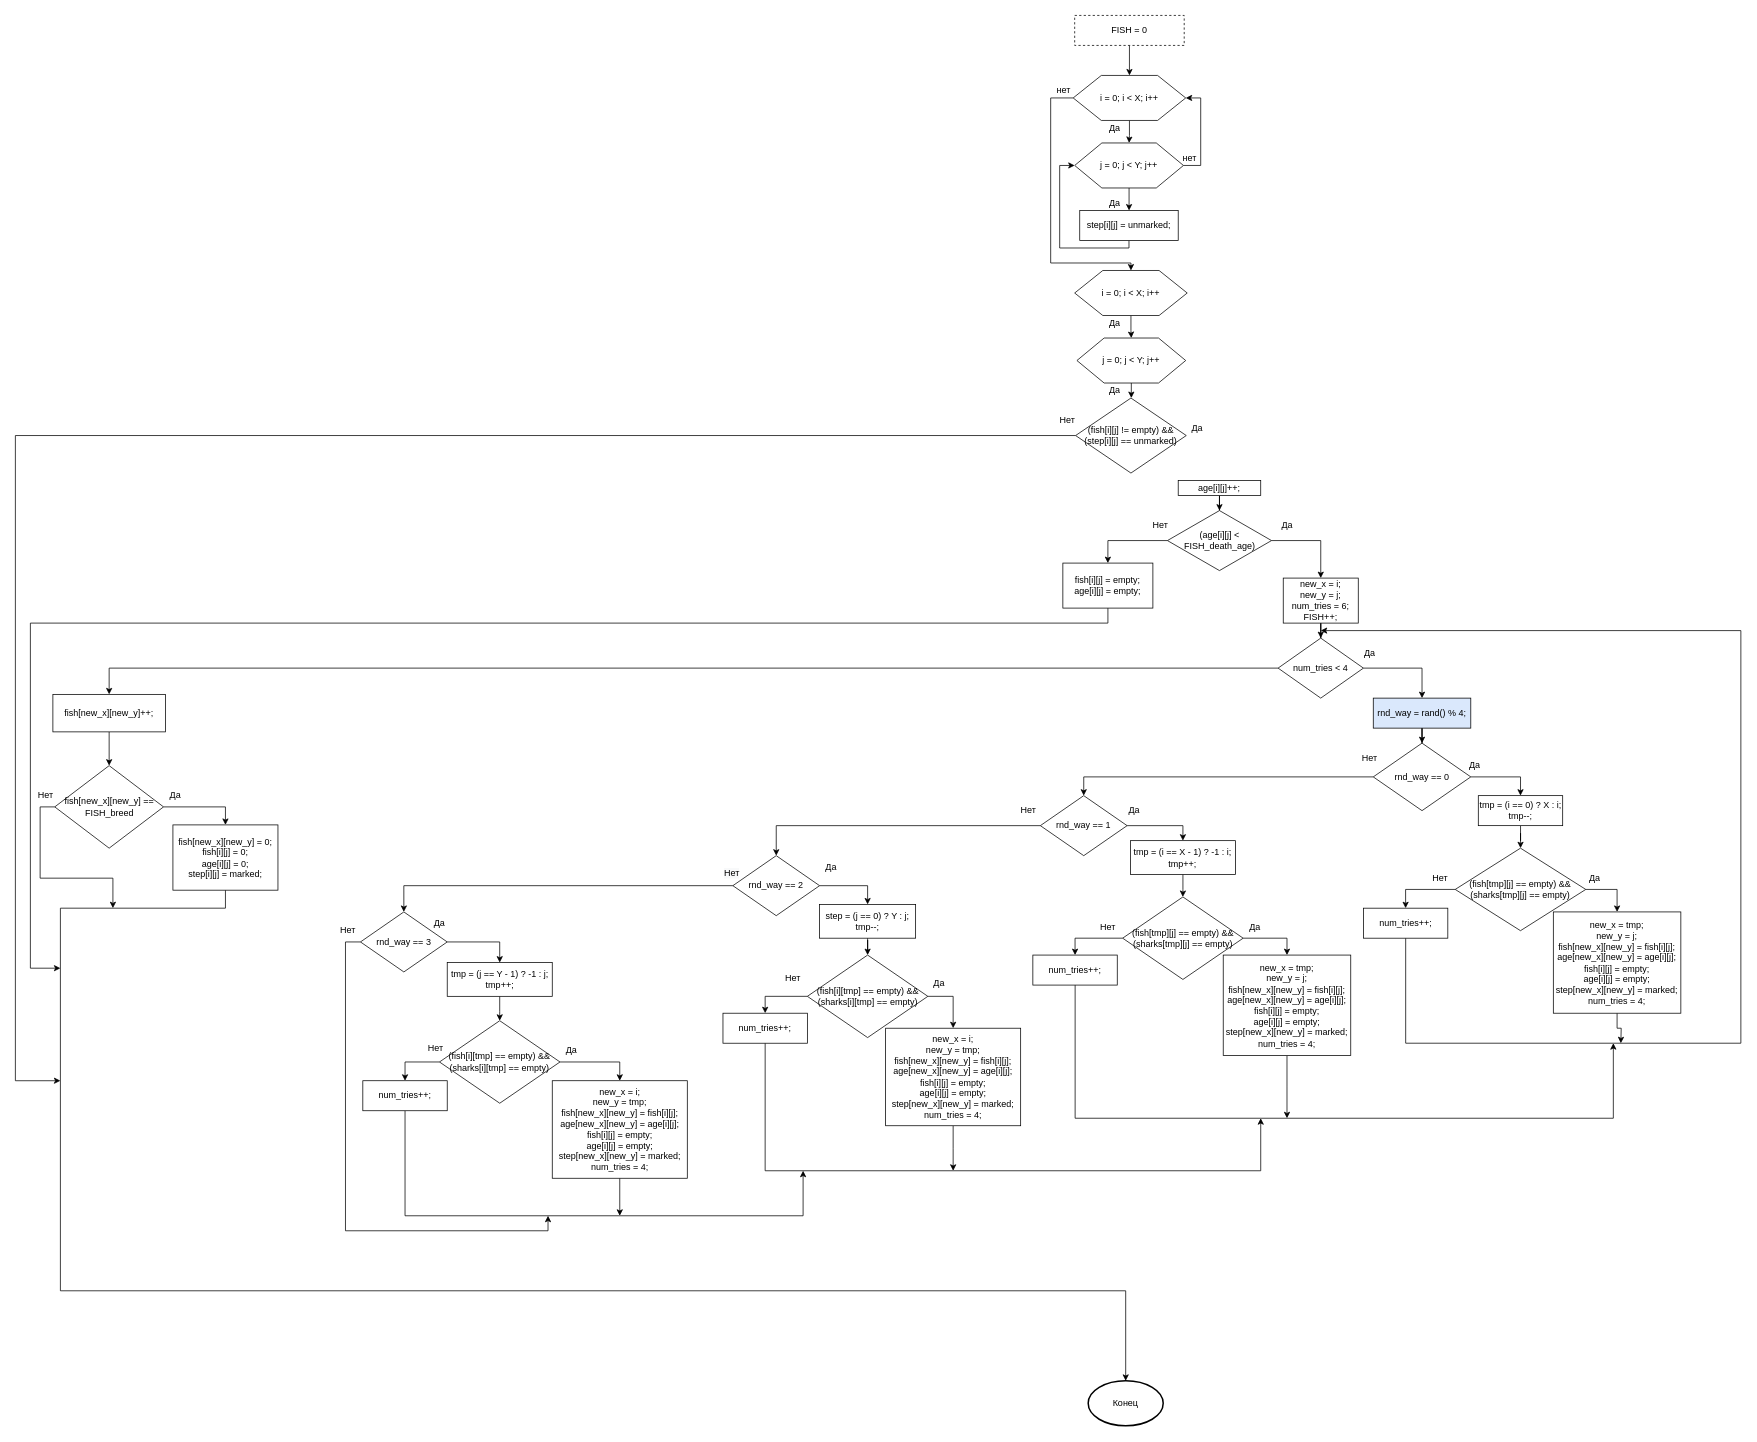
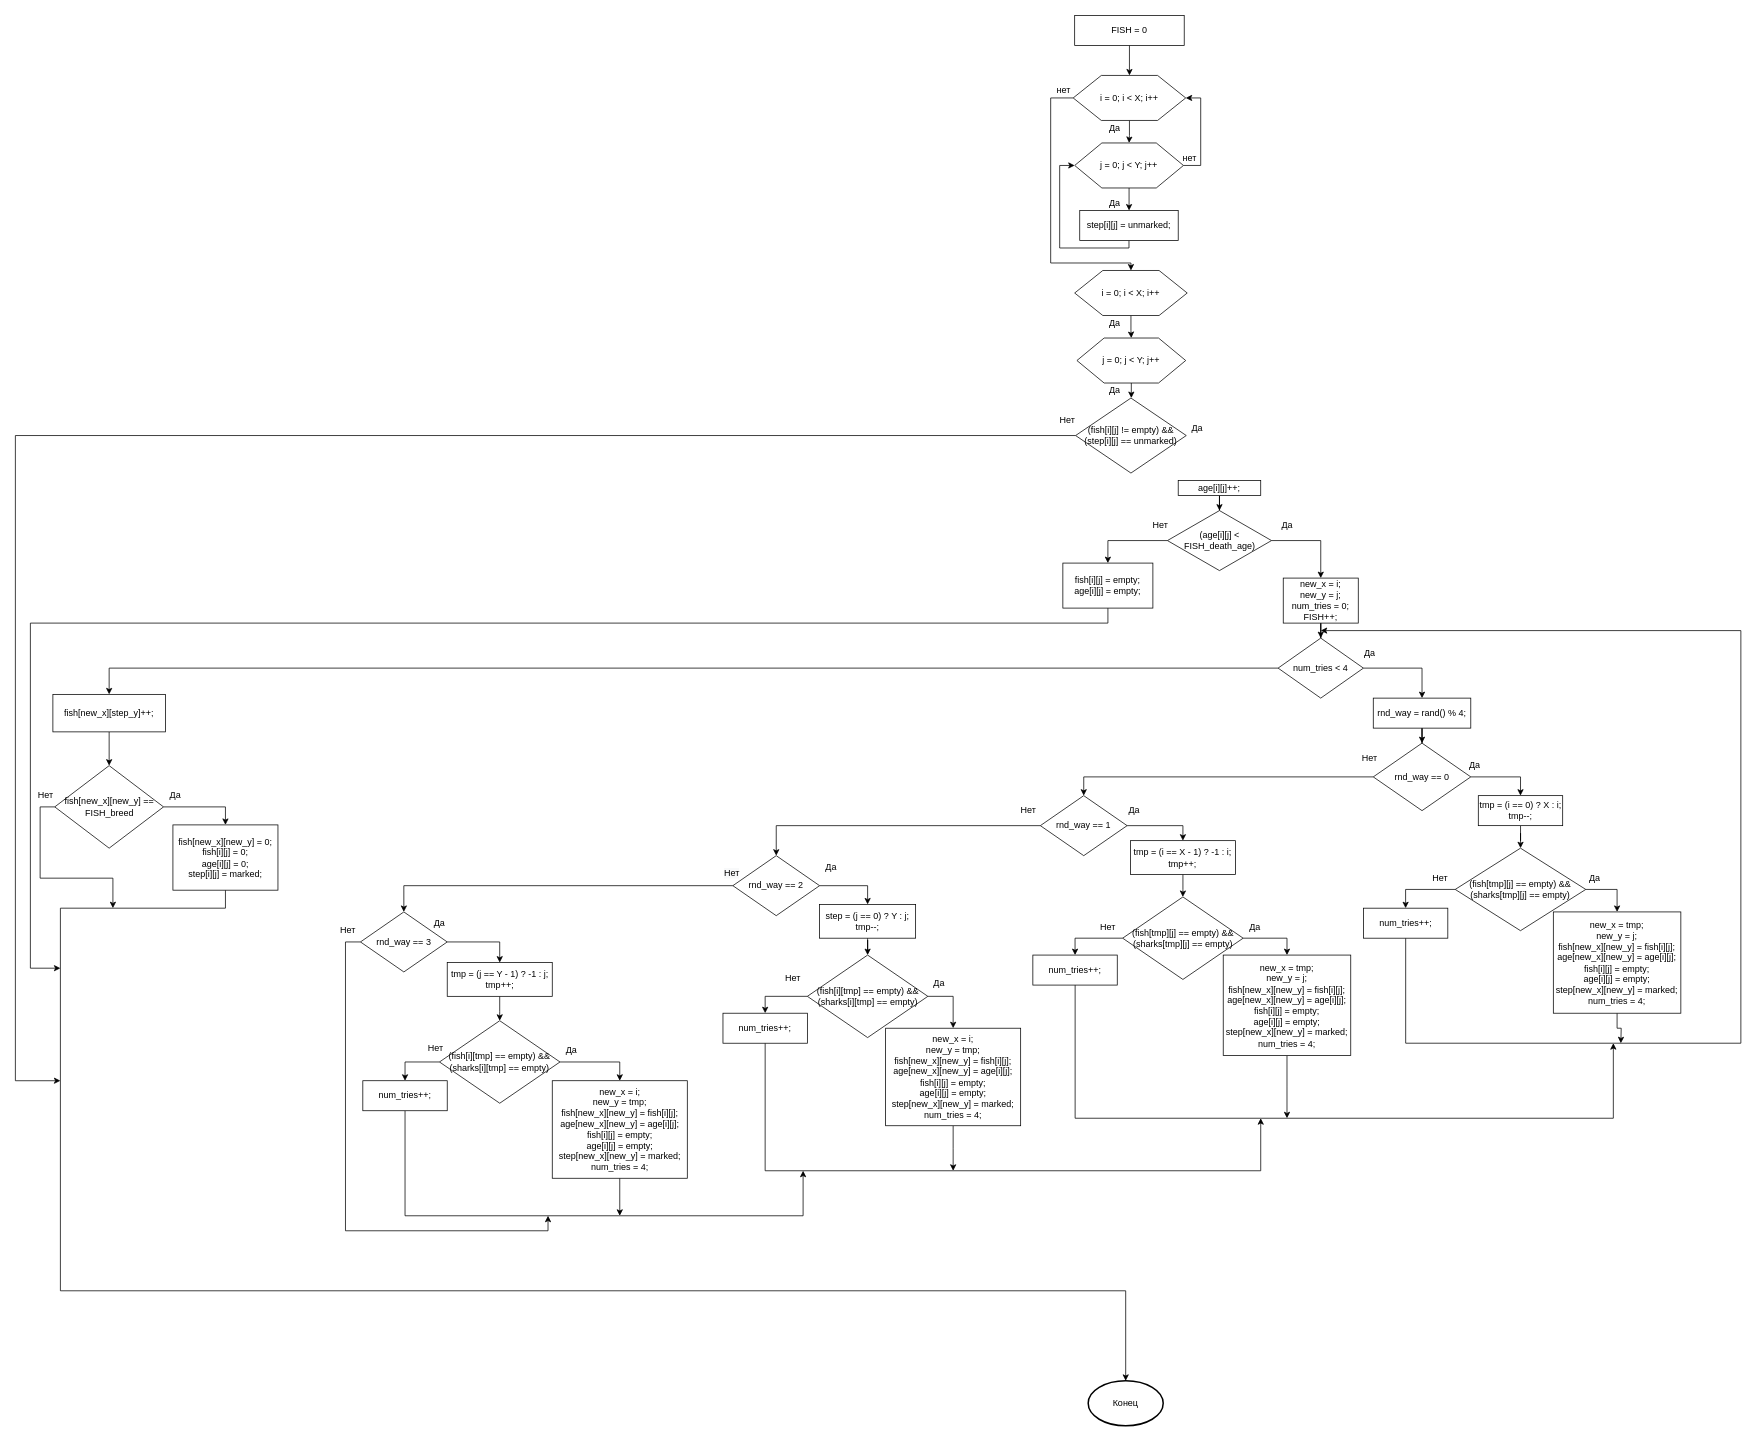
- <mxCell id="13" value="FISH = 0" style="rounded=0;whiteSpace=wrap;html=1;dashed=1;" vertex="1" parent="1"><mxGeometry x="1432" y="20" width="146" height="40" as="geometry" /></mxCell>
+ <mxCell id="13" value="FISH = 0" style="rounded=0;whiteSpace=wrap;html=1;" vertex="1" parent="1"><mxGeometry x="1432" y="20" width="146" height="40" as="geometry" /></mxCell>
- <mxCell id="35" value="&lt;div&gt;new_x = i;&lt;/div&gt;&lt;div&gt;new_y = j;&lt;/div&gt;&lt;div&gt;num_tries = 6;&lt;/div&gt;&lt;div&gt;FISH++;&lt;/div&gt;" style="rounded=0;whiteSpace=wrap;html=1;" vertex="1" parent="1"><mxGeometry x="1710" y="770" width="100" height="60" as="geometry" /></mxCell>
+ <mxCell id="35" value="&lt;div&gt;new_x = i;&lt;/div&gt;&lt;div&gt;new_y = j;&lt;/div&gt;&lt;div&gt;num_tries = 0;&lt;/div&gt;&lt;div&gt;FISH++;&lt;/div&gt;" style="rounded=0;whiteSpace=wrap;html=1;" vertex="1" parent="1"><mxGeometry x="1710" y="770" width="100" height="60" as="geometry" /></mxCell>
- <mxCell id="103" value="fish[new_x][new_y]++;" style="rounded=0;whiteSpace=wrap;html=1;" vertex="1" parent="1"><mxGeometry x="70" y="925" width="150" height="50" as="geometry" /></mxCell>
+ <mxCell id="103" value="fish[new_x][step_y]++;" style="rounded=0;whiteSpace=wrap;html=1;" vertex="1" parent="1"><mxGeometry x="70" y="925" width="150" height="50" as="geometry" /></mxCell>
- <mxCell id="37" value="rnd_way = rand() % 4;" style="rounded=0;whiteSpace=wrap;html=1;fillColor=#dae8fc;" vertex="1" parent="1"><mxGeometry x="1830" y="930" width="130" height="40" as="geometry" /></mxCell>
+ <mxCell id="37" value="rnd_way = rand() % 4;" style="rounded=0;whiteSpace=wrap;html=1;" vertex="1" parent="1"><mxGeometry x="1830" y="930" width="130" height="40" as="geometry" /></mxCell>
